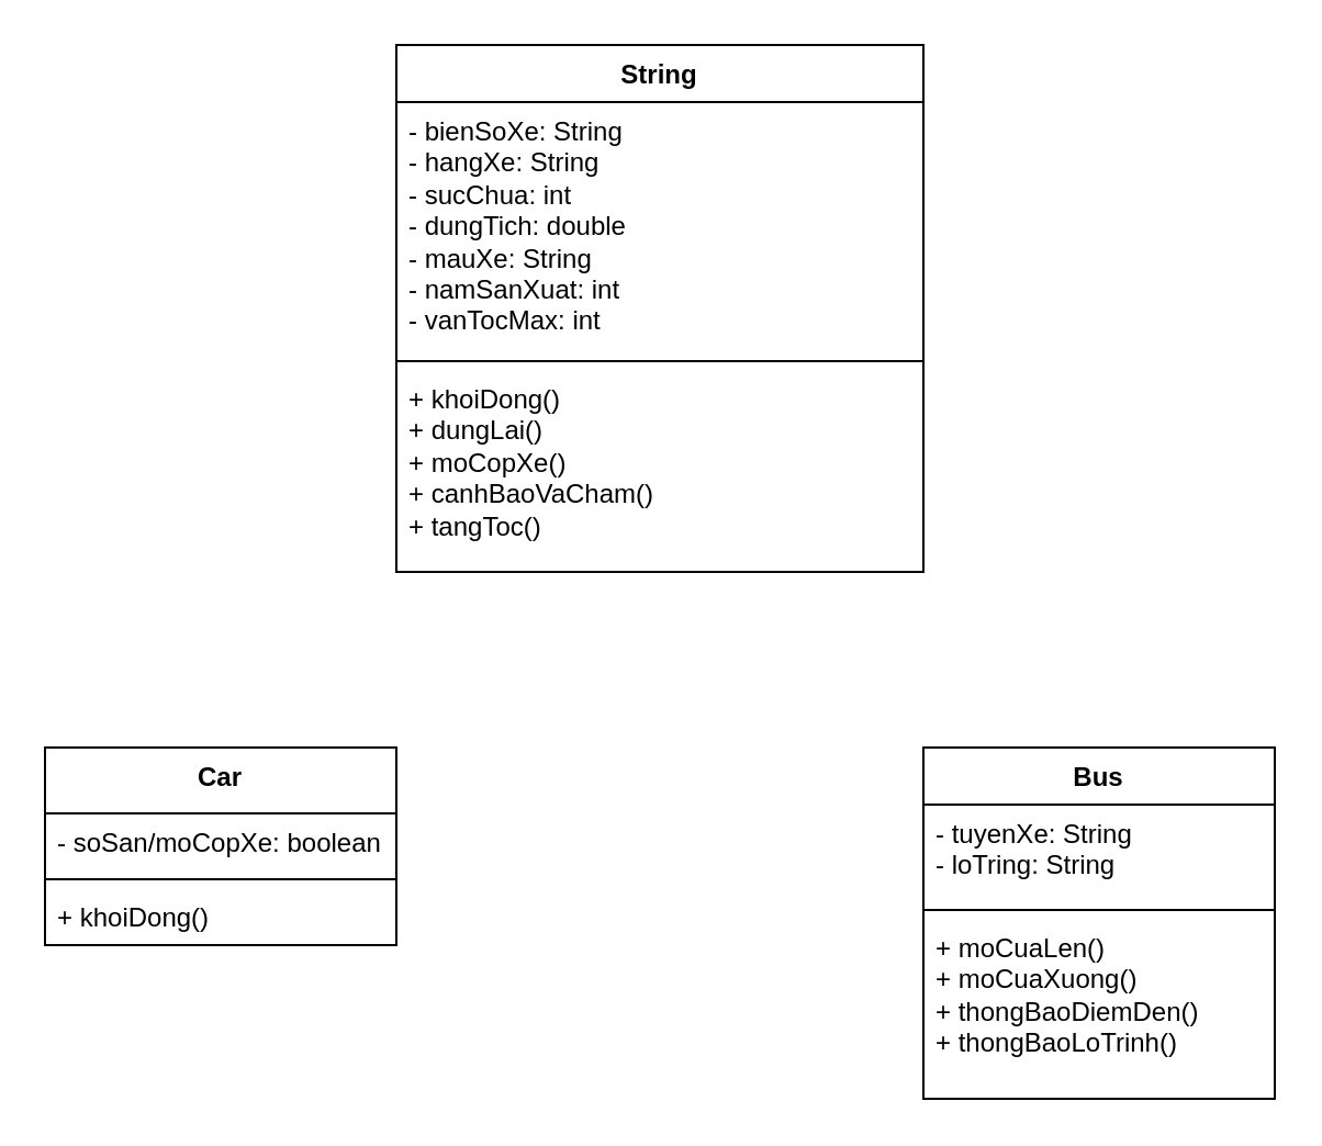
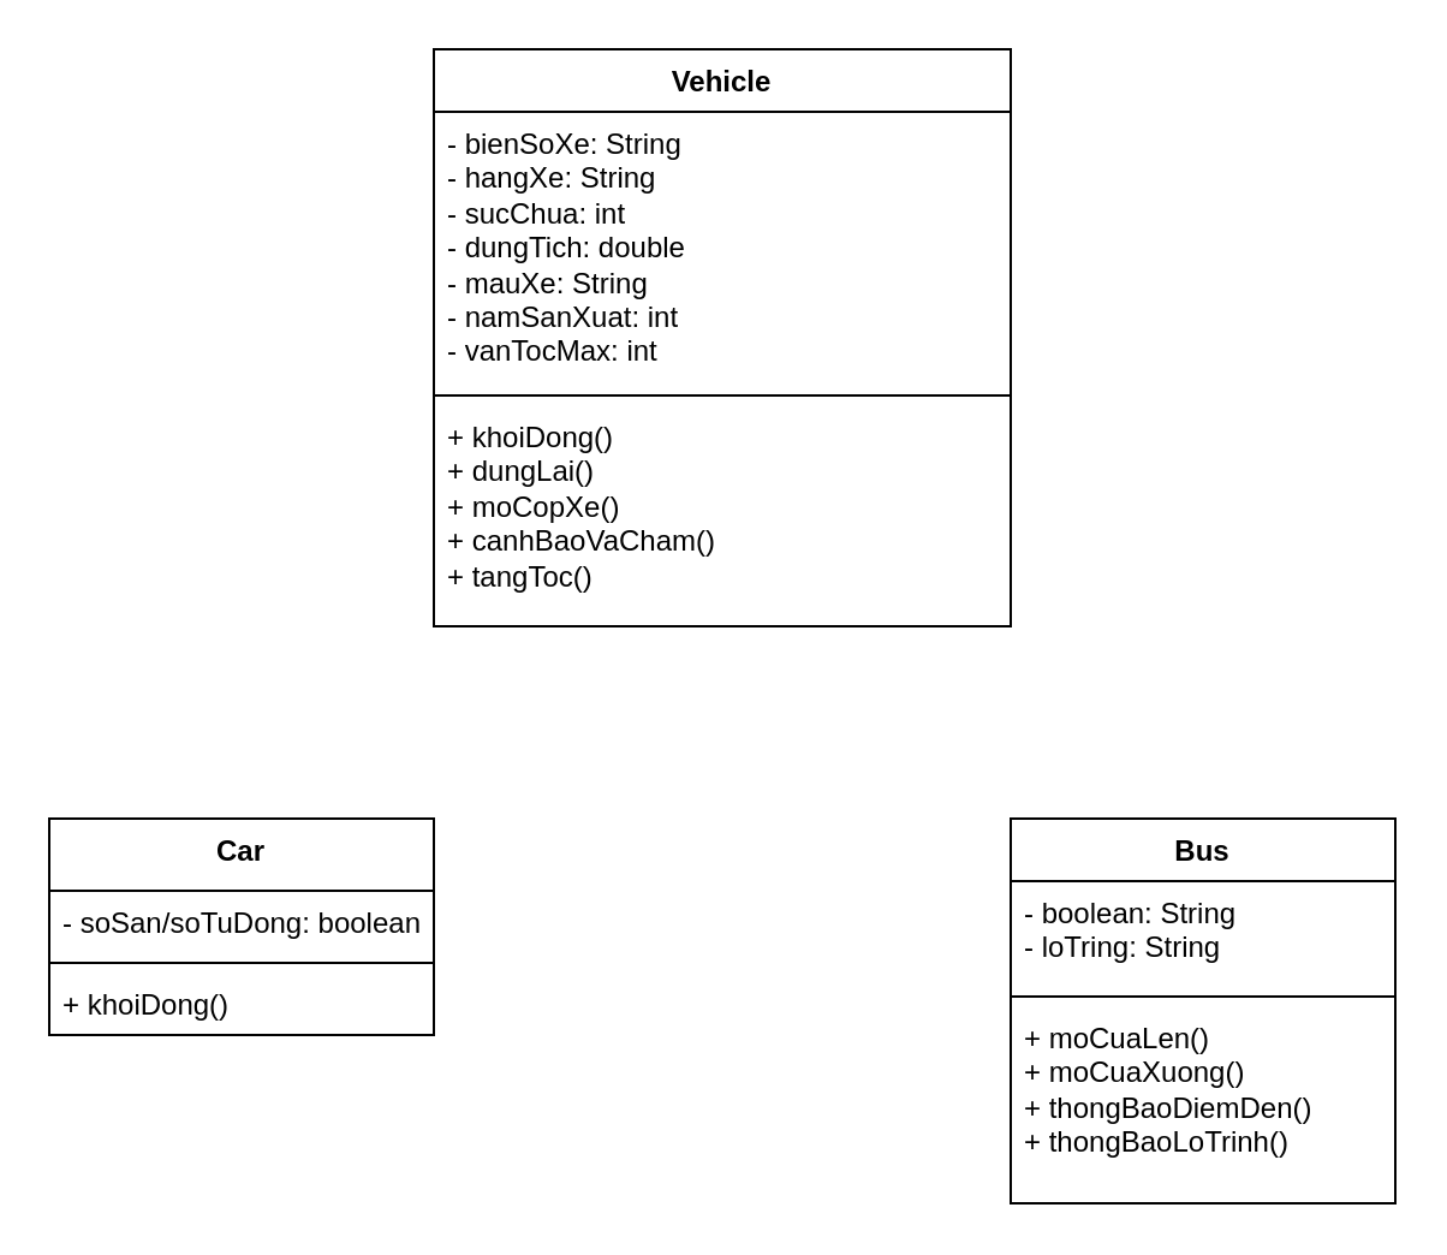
- <mxCell id="2" value="String" style="swimlane;fontStyle=1;align=center;verticalAlign=top;childLayout=stackLayout;horizontal=1;startSize=26;horizontalStack=0;resizeParent=1;resizeParentMax=0;resizeLast=0;collapsible=1;marginBottom=0;whiteSpace=wrap;html=1;" vertex="1" parent="1"><mxGeometry x="180" y="20" width="240" height="240" as="geometry" /></mxCell>
+ <mxCell id="2" value="Vehicle" style="swimlane;fontStyle=1;align=center;verticalAlign=top;childLayout=stackLayout;horizontal=1;startSize=26;horizontalStack=0;resizeParent=1;resizeParentMax=0;resizeLast=0;collapsible=1;marginBottom=0;whiteSpace=wrap;html=1;" vertex="1" parent="1"><mxGeometry x="180" y="20" width="240" height="240" as="geometry" /></mxCell>
- <mxCell id="7" value="- soSan/moCopXe: boolean" style="text;strokeColor=none;fillColor=none;align=left;verticalAlign=top;spacingLeft=4;spacingRight=4;overflow=hidden;rotatable=0;points=[[0,0.5],[1,0.5]];portConstraint=eastwest;whiteSpace=wrap;html=1;" vertex="1" parent="6"><mxGeometry y="30" width="160" height="26" as="geometry" /></mxCell>
+ <mxCell id="7" value="- soSan/soTuDong: boolean" style="text;strokeColor=none;fillColor=none;align=left;verticalAlign=top;spacingLeft=4;spacingRight=4;overflow=hidden;rotatable=0;points=[[0,0.5],[1,0.5]];portConstraint=eastwest;whiteSpace=wrap;html=1;" vertex="1" parent="6"><mxGeometry y="30" width="160" height="26" as="geometry" /></mxCell>
- <mxCell id="11" value="- tuyenXe: String&lt;div&gt;- loTring: String&lt;/div&gt;&lt;div&gt;&lt;div&gt;&lt;br&gt;&lt;/div&gt;&lt;/div&gt;" style="text;strokeColor=none;fillColor=none;align=left;verticalAlign=top;spacingLeft=4;spacingRight=4;overflow=hidden;rotatable=0;points=[[0,0.5],[1,0.5]];portConstraint=eastwest;whiteSpace=wrap;html=1;" vertex="1" parent="10"><mxGeometry y="26" width="160" height="44" as="geometry" /></mxCell>
+ <mxCell id="11" value="- boolean: String&lt;div&gt;- loTring: String&lt;/div&gt;&lt;div&gt;&lt;div&gt;&lt;br&gt;&lt;/div&gt;&lt;/div&gt;" style="text;strokeColor=none;fillColor=none;align=left;verticalAlign=top;spacingLeft=4;spacingRight=4;overflow=hidden;rotatable=0;points=[[0,0.5],[1,0.5]];portConstraint=eastwest;whiteSpace=wrap;html=1;" vertex="1" parent="10"><mxGeometry y="26" width="160" height="44" as="geometry" /></mxCell>
